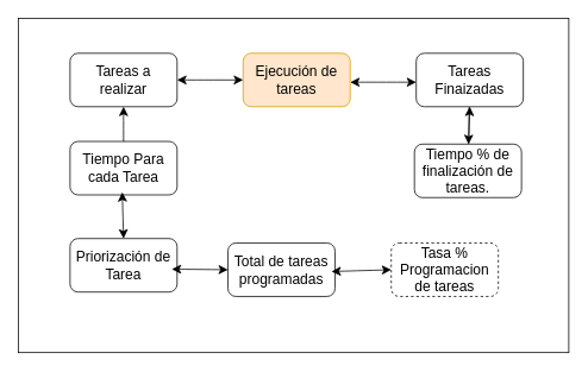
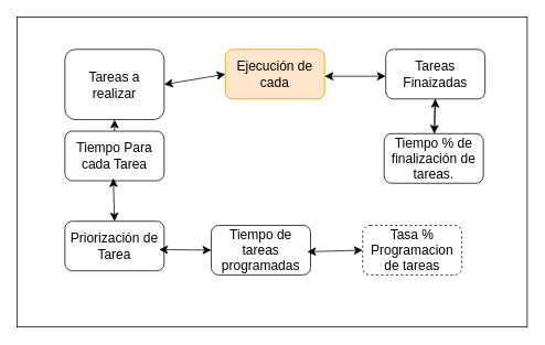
- <mxCell id="6" value="Tareas a realizar" style="rounded=1;whiteSpace=wrap;html=1;fontSize=16;" vertex="1" parent="1"><mxGeometry x="78" y="59" width="120" height="60" as="geometry" /></mxCell>
+ <mxCell id="6" value="Tareas a realizar" style="rounded=1;whiteSpace=wrap;html=1;fontSize=16;" vertex="1" parent="1"><mxGeometry x="78" y="59" width="120" height="85" as="geometry" /></mxCell>
- <mxCell id="3" value="Ejecución de tareas" style="rounded=1;whiteSpace=wrap;html=1;fontSize=16;fillColor=#ffe6cc;strokeColor=#d79b00;" vertex="1" parent="1"><mxGeometry x="272" y="59" width="120" height="60" as="geometry" /></mxCell>
+ <mxCell id="3" value="Ejecución de cada" style="rounded=1;whiteSpace=wrap;html=1;fontSize=16;fillColor=#ffe6cc;strokeColor=#d79b00;" vertex="1" parent="1"><mxGeometry x="272" y="59" width="120" height="60" as="geometry" /></mxCell>
- <mxCell id="7" value="Total de tareas programadas" style="rounded=1;whiteSpace=wrap;html=1;fontSize=16;" vertex="1" parent="1"><mxGeometry x="255" y="272" width="120" height="60" as="geometry" /></mxCell>
+ <mxCell id="7" value="Tiempo de tareas programadas" style="rounded=1;whiteSpace=wrap;html=1;fontSize=16;" vertex="1" parent="1"><mxGeometry x="255" y="272" width="120" height="60" as="geometry" /></mxCell>
